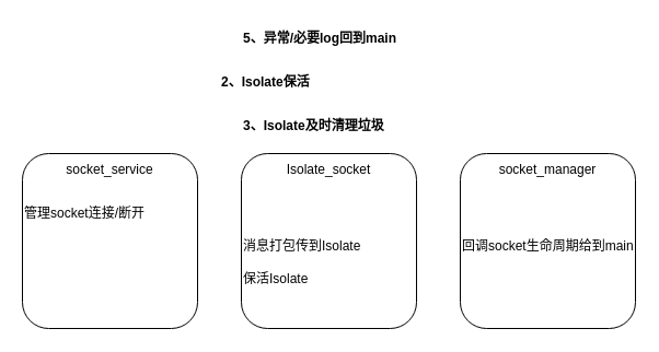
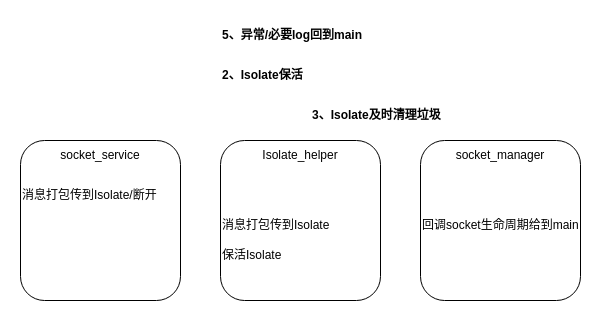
- <mxCell id="5" value="2、Isolate保活" style="text;html=1;align=left;verticalAlign=middle;whiteSpace=wrap;rounded=0;fontStyle=1" vertex="1" parent="1"><mxGeometry x="200" y="60" width="120" height="30" as="geometry" /></mxCell>
+ <mxCell id="5" value="2、Isolate保活" style="text;html=1;align=left;verticalAlign=middle;whiteSpace=wrap;rounded=0;fontStyle=1" vertex="1" parent="1"><mxGeometry x="220" y="60" width="120" height="30" as="geometry" /></mxCell>
- <mxCell id="6" value="3、Isolate及时清理垃圾" style="text;html=1;align=left;verticalAlign=middle;whiteSpace=wrap;rounded=0;fontStyle=1" vertex="1" parent="1"><mxGeometry x="220" y="100" width="140" height="30" as="geometry" /></mxCell>
+ <mxCell id="6" value="3、Isolate及时清理垃圾" style="text;html=1;align=left;verticalAlign=middle;whiteSpace=wrap;rounded=0;fontStyle=1" vertex="1" parent="1"><mxGeometry x="310" y="100" width="140" height="30" as="geometry" /></mxCell>
- <mxCell id="9" value="Isolate_socket" style="text;html=1;align=center;verticalAlign=middle;whiteSpace=wrap;rounded=0;" vertex="1" parent="1"><mxGeometry x="270" y="140" width="60" height="30" as="geometry" /></mxCell>
+ <mxCell id="9" value="Isolate_helper" style="text;html=1;align=center;verticalAlign=middle;whiteSpace=wrap;rounded=0;" vertex="1" parent="1"><mxGeometry x="270" y="140" width="60" height="30" as="geometry" /></mxCell>
- <mxCell id="7" value="管理socket连接/断开" style="text;html=1;align=left;verticalAlign=middle;whiteSpace=wrap;rounded=0;" vertex="1" parent="1"><mxGeometry x="20" y="180" width="200" height="30" as="geometry" /></mxCell>
+ <mxCell id="7" value="消息打包传到Isolate/断开" style="text;html=1;align=left;verticalAlign=middle;whiteSpace=wrap;rounded=0;" vertex="1" parent="1"><mxGeometry x="20" y="180" width="200" height="30" as="geometry" /></mxCell>
